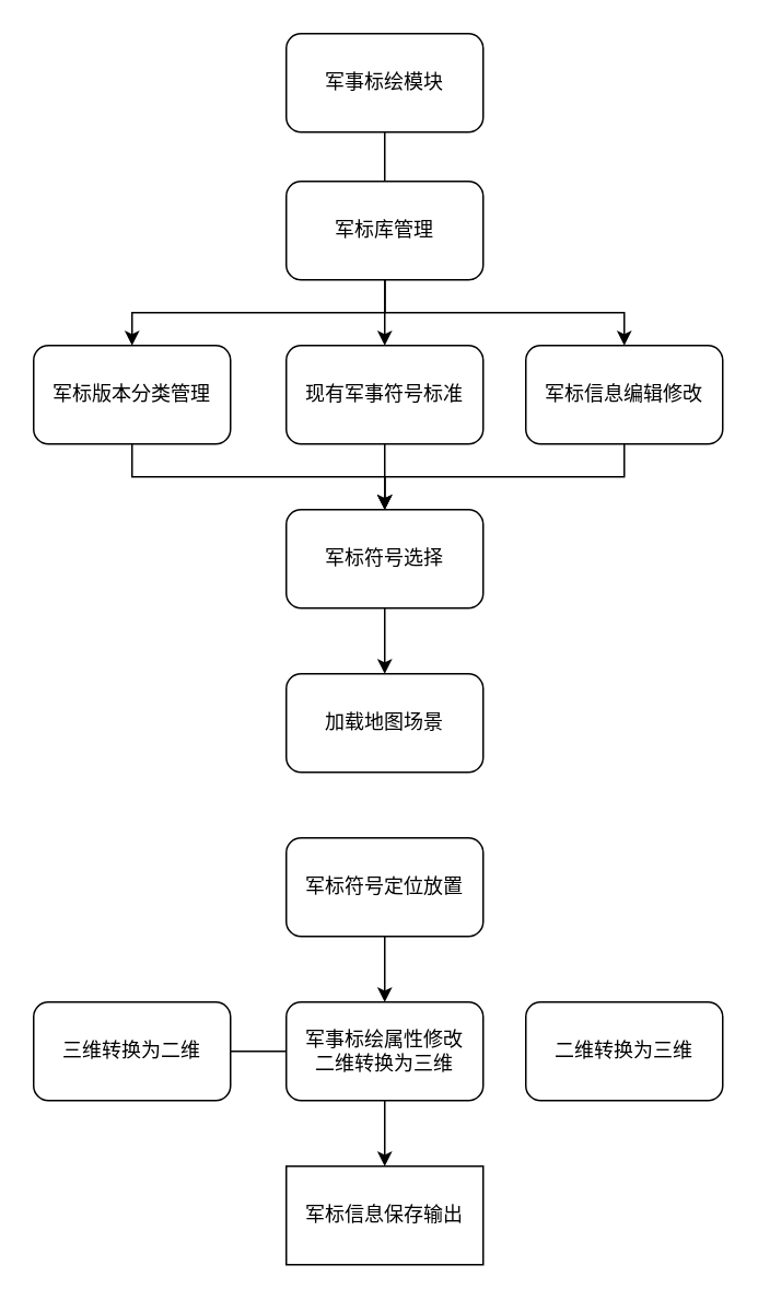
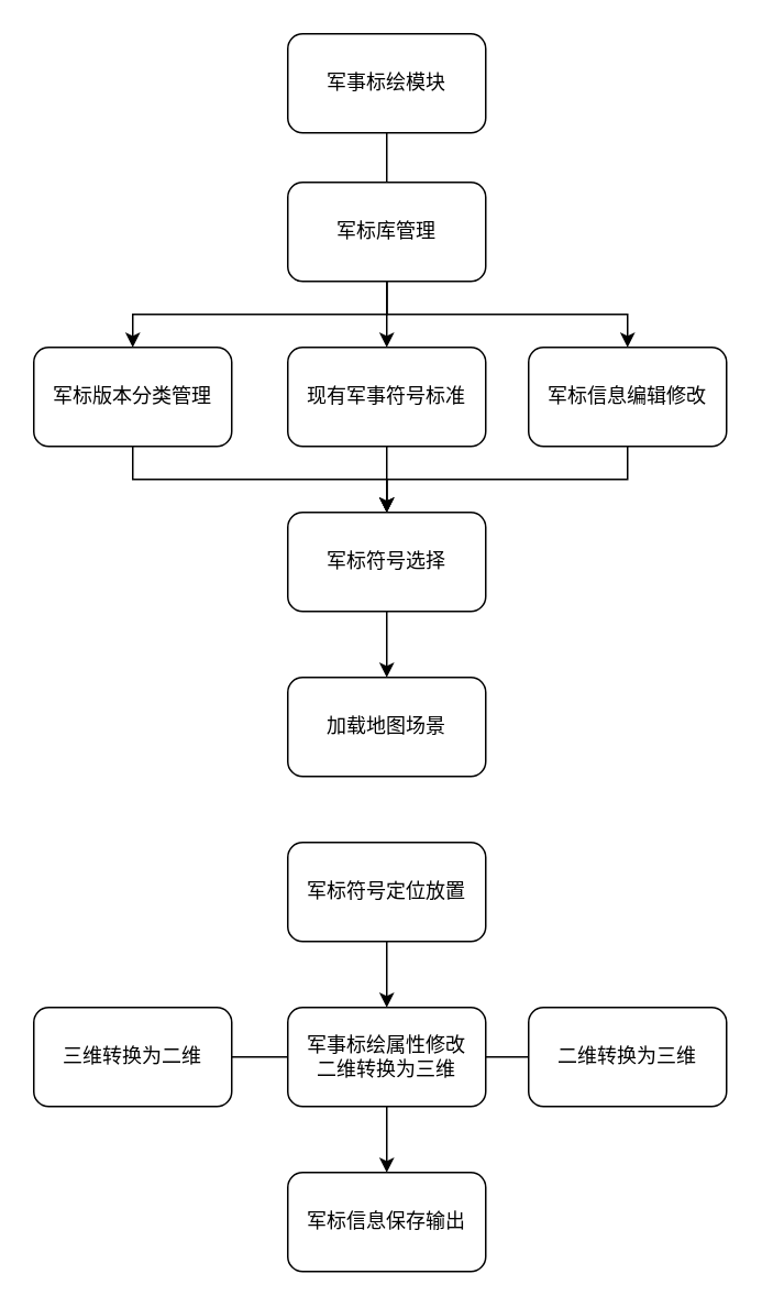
+ <mxCell id="19" style="edgeStyle=orthogonalEdgeStyle;rounded=0;orthogonalLoop=1;jettySize=auto;html=1;exitX=1;exitY=0.5;exitDx=0;exitDy=0;entryX=0;entryY=0.5;entryDx=0;entryDy=0;endArrow=none;endFill=0;" edge="1" parent="1" source="21" target="22"><mxGeometry relative="1" as="geometry" /></mxCell>
- <mxCell id="25" value="军标信息保存输出" style="whiteSpace=wrap;html=1;rounded=0;" vertex="1" parent="1"><mxGeometry x="174" y="710" width="120" height="60" as="geometry" /></mxCell>
+ <mxCell id="25" value="军标信息保存输出" style="rounded=1;whiteSpace=wrap;html=1;" vertex="1" parent="1"><mxGeometry x="174" y="710" width="120" height="60" as="geometry" /></mxCell>
